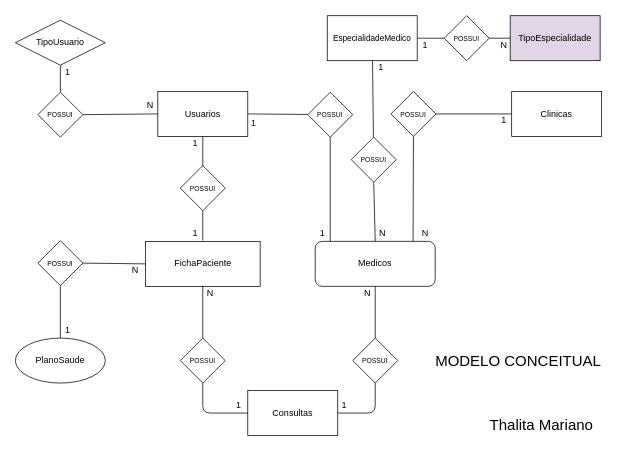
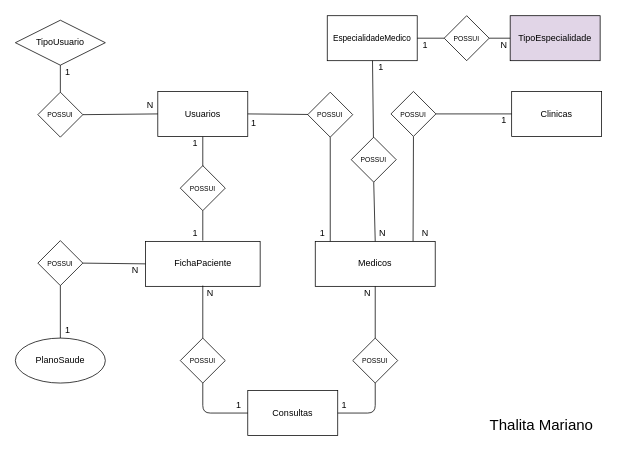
- <mxCell id="7" value="Medicos" style="whiteSpace=wrap;html=1;rounded=1;" parent="1" vertex="1"><mxGeometry x="420" y="321" width="160" height="60" as="geometry" /></mxCell>
+ <mxCell id="7" value="Medicos" style="rounded=0;whiteSpace=wrap;html=1;" parent="1" vertex="1"><mxGeometry x="420" y="321" width="160" height="60" as="geometry" /></mxCell>
- <mxCell id="57" value="&lt;font style=&quot;font-size: 20px&quot;&gt;MODELO CONCEITUAL&lt;/font&gt;" style="text;html=1;strokeColor=none;fillColor=none;align=center;verticalAlign=middle;whiteSpace=wrap;rounded=0;" parent="1" vertex="1"><mxGeometry x="577" y="465" width="228" height="30" as="geometry" /></mxCell>
